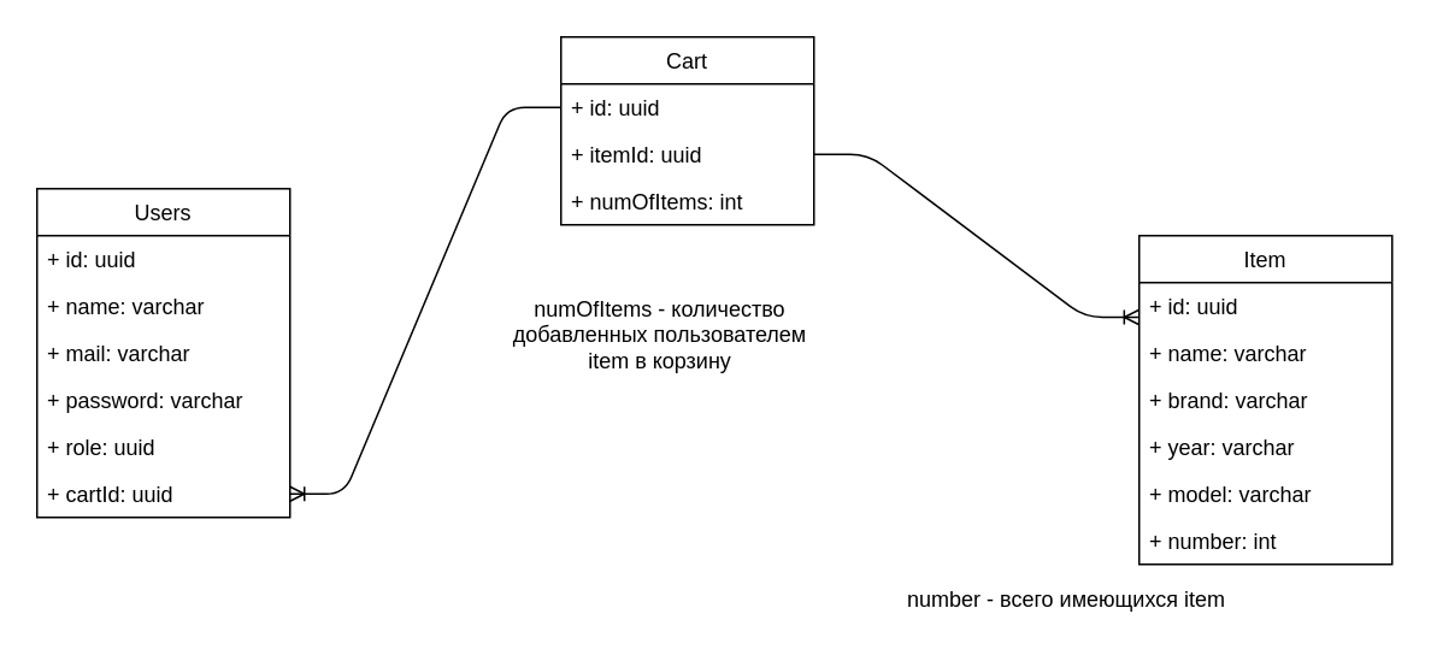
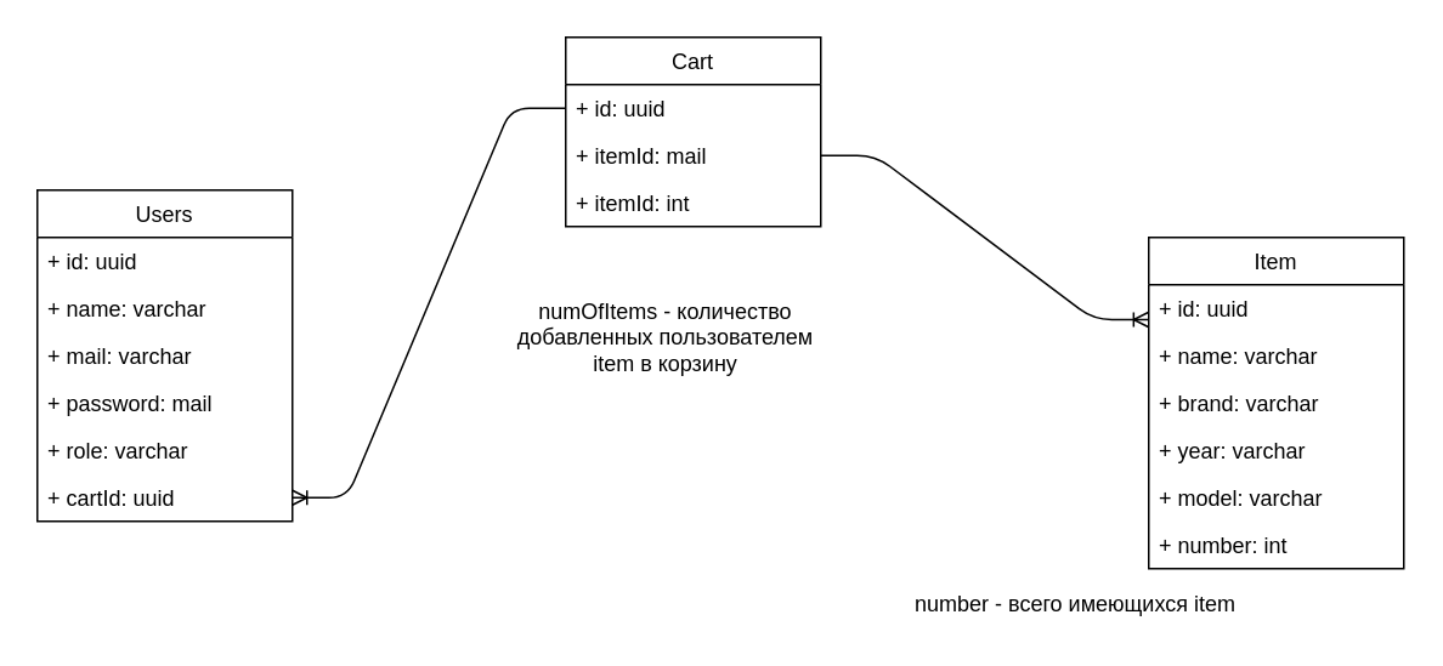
- <mxCell id="11" value="+ itemId: uuid" style="text;strokeColor=none;fillColor=none;align=left;verticalAlign=top;spacingLeft=4;spacingRight=4;overflow=hidden;rotatable=0;points=[[0,0.5],[1,0.5]];portConstraint=eastwest;" vertex="1" parent="9"><mxGeometry y="52" width="140" height="26" as="geometry" /></mxCell>
+ <mxCell id="11" value="+ itemId: mail" style="text;strokeColor=none;fillColor=none;align=left;verticalAlign=top;spacingLeft=4;spacingRight=4;overflow=hidden;rotatable=0;points=[[0,0.5],[1,0.5]];portConstraint=eastwest;" vertex="1" parent="9"><mxGeometry y="52" width="140" height="26" as="geometry" /></mxCell>
- <mxCell id="12" value="+ numOfItems: int" style="text;strokeColor=none;fillColor=none;align=left;verticalAlign=top;spacingLeft=4;spacingRight=4;overflow=hidden;rotatable=0;points=[[0,0.5],[1,0.5]];portConstraint=eastwest;" vertex="1" parent="9"><mxGeometry y="78" width="140" height="26" as="geometry" /></mxCell>
+ <mxCell id="12" value="+ itemId: int" style="text;strokeColor=none;fillColor=none;align=left;verticalAlign=top;spacingLeft=4;spacingRight=4;overflow=hidden;rotatable=0;points=[[0,0.5],[1,0.5]];portConstraint=eastwest;" vertex="1" parent="9"><mxGeometry y="78" width="140" height="26" as="geometry" /></mxCell>
- <mxCell id="6" value="+ password: varchar" style="text;strokeColor=none;fillColor=none;align=left;verticalAlign=top;spacingLeft=4;spacingRight=4;overflow=hidden;rotatable=0;points=[[0,0.5],[1,0.5]];portConstraint=eastwest;" vertex="1" parent="2"><mxGeometry y="104" width="140" height="26" as="geometry" /></mxCell>
+ <mxCell id="6" value="+ password: mail" style="text;strokeColor=none;fillColor=none;align=left;verticalAlign=top;spacingLeft=4;spacingRight=4;overflow=hidden;rotatable=0;points=[[0,0.5],[1,0.5]];portConstraint=eastwest;" vertex="1" parent="2"><mxGeometry y="104" width="140" height="26" as="geometry" /></mxCell>
- <mxCell id="7" value="+ role: uuid" style="text;strokeColor=none;fillColor=none;align=left;verticalAlign=top;spacingLeft=4;spacingRight=4;overflow=hidden;rotatable=0;points=[[0,0.5],[1,0.5]];portConstraint=eastwest;" vertex="1" parent="2"><mxGeometry y="130" width="140" height="26" as="geometry" /></mxCell>
+ <mxCell id="7" value="+ role: varchar" style="text;strokeColor=none;fillColor=none;align=left;verticalAlign=top;spacingLeft=4;spacingRight=4;overflow=hidden;rotatable=0;points=[[0,0.5],[1,0.5]];portConstraint=eastwest;" vertex="1" parent="2"><mxGeometry y="130" width="140" height="26" as="geometry" /></mxCell>
